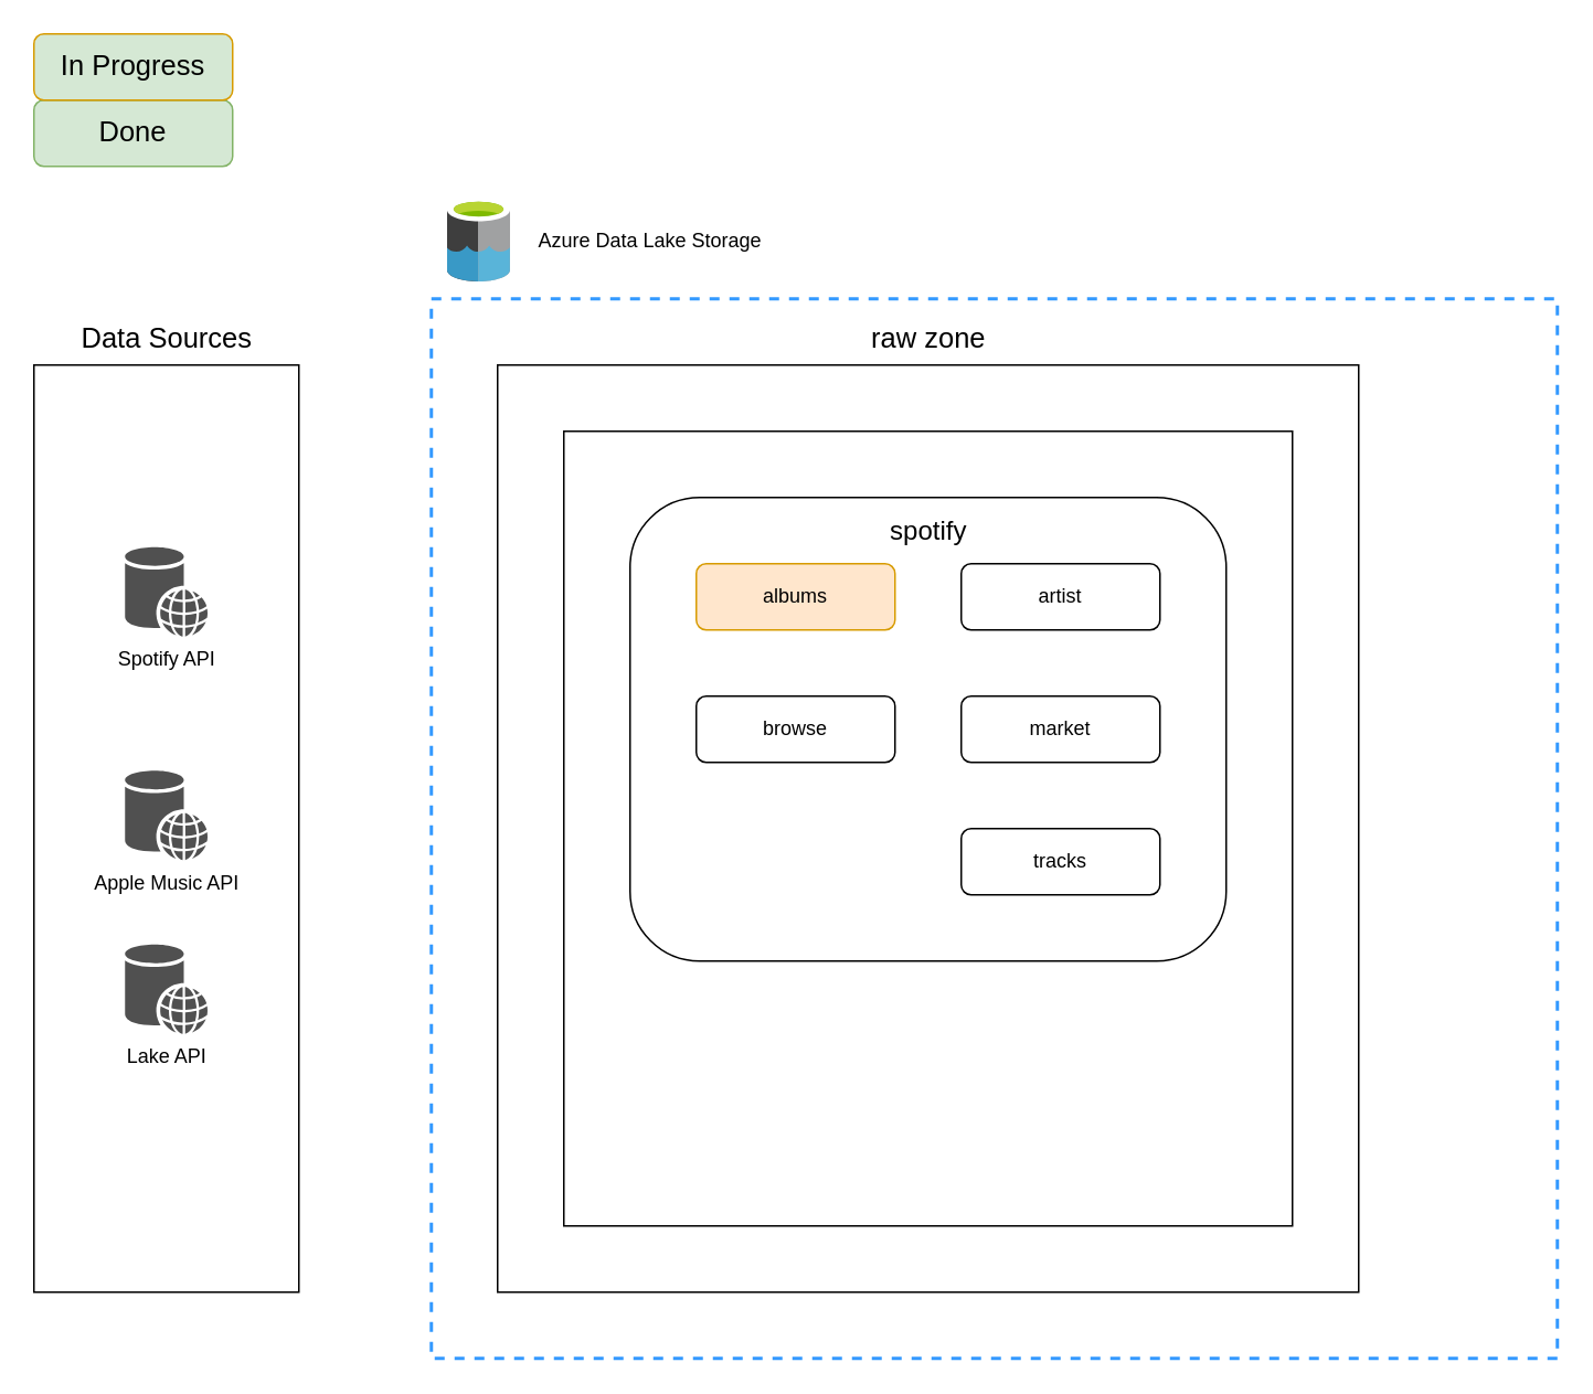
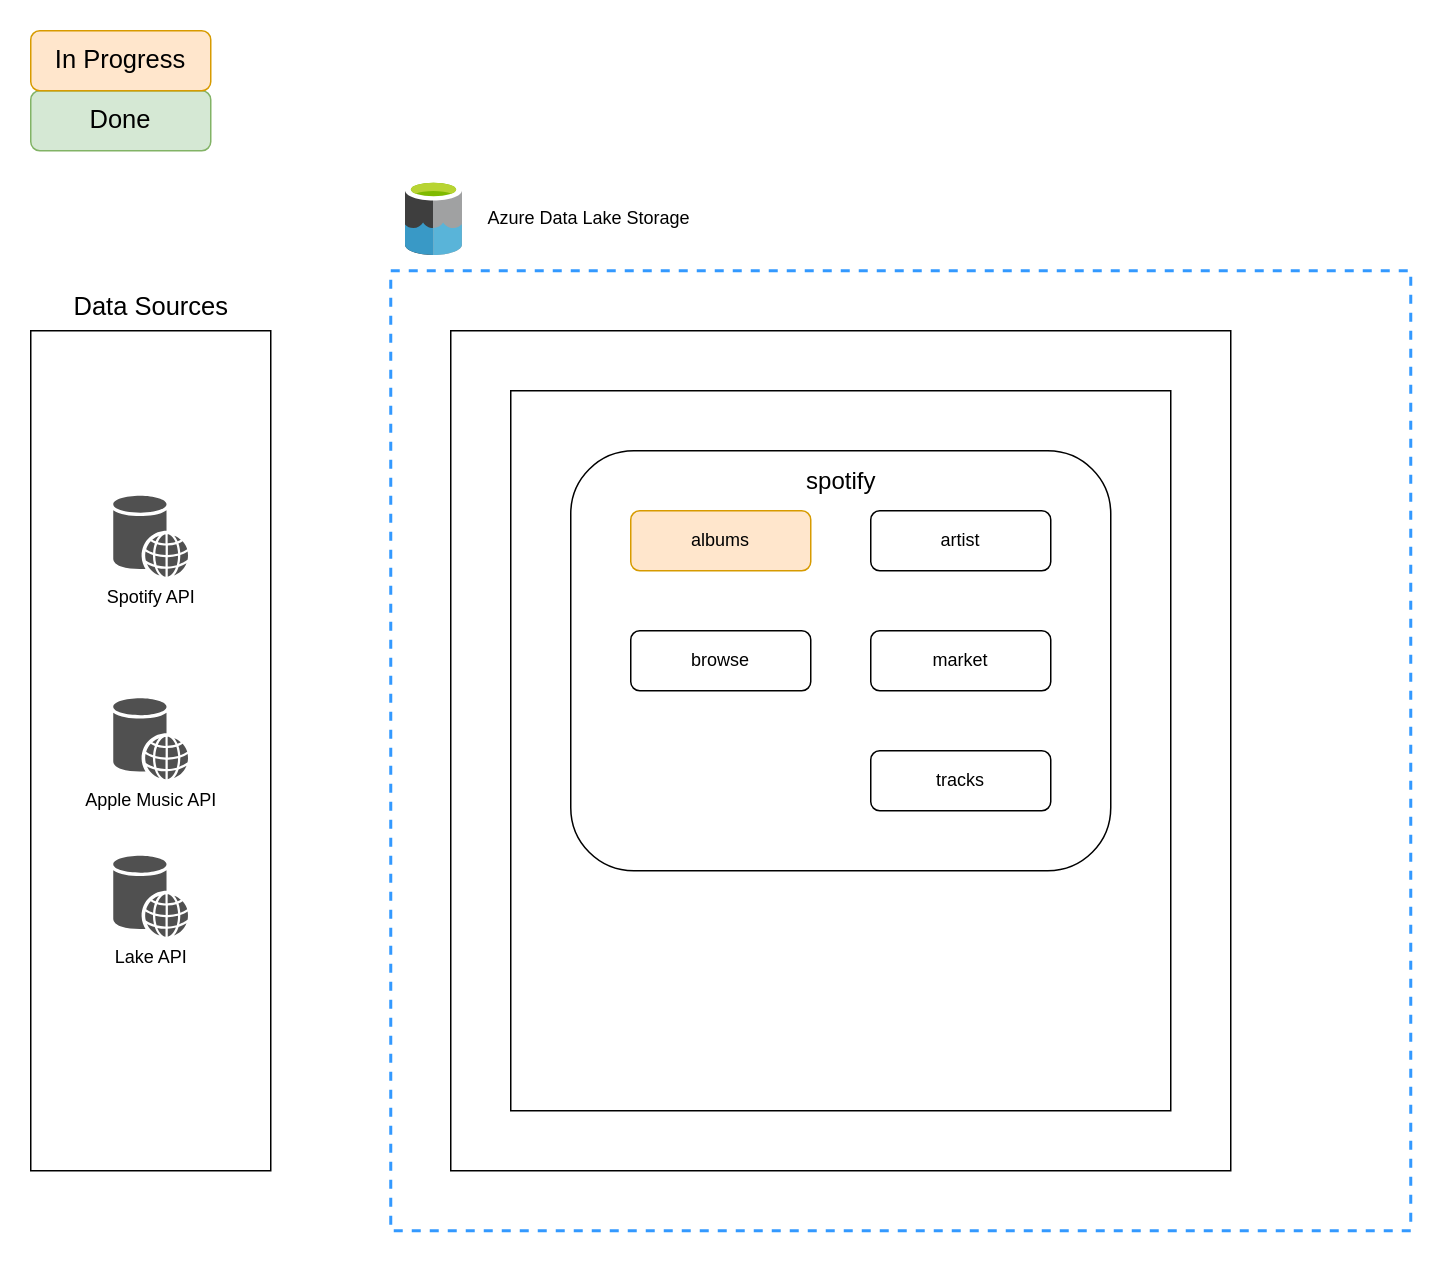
- <mxCell id="19" value="In Progress" style="rounded=1;whiteSpace=wrap;html=1;fontSize=17;fillColor=#d5e8d4;strokeColor=#d79b00;" vertex="1" parent="1"><mxGeometry x="20" y="20" width="120" height="40" as="geometry" /></mxCell>
+ <mxCell id="19" value="In Progress" style="rounded=1;whiteSpace=wrap;html=1;fontSize=17;fillColor=#ffe6cc;strokeColor=#d79b00;" vertex="1" parent="1"><mxGeometry x="20" y="20" width="120" height="40" as="geometry" /></mxCell>
- <mxCell id="11" value="raw zone" style="text;html=1;align=center;verticalAlign=middle;resizable=0;points=[];autosize=1;strokeColor=none;fontSize=17;" vertex="1" parent="1"><mxGeometry x="520" y="190" width="80" height="30" as="geometry" /></mxCell>
